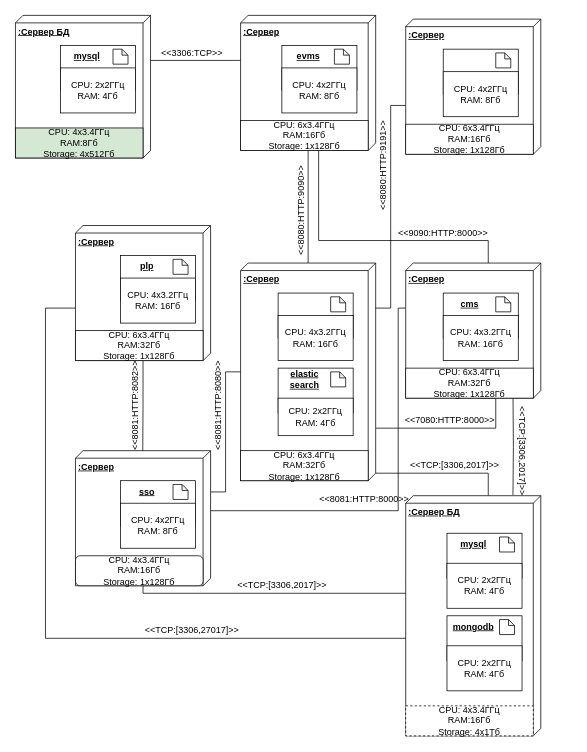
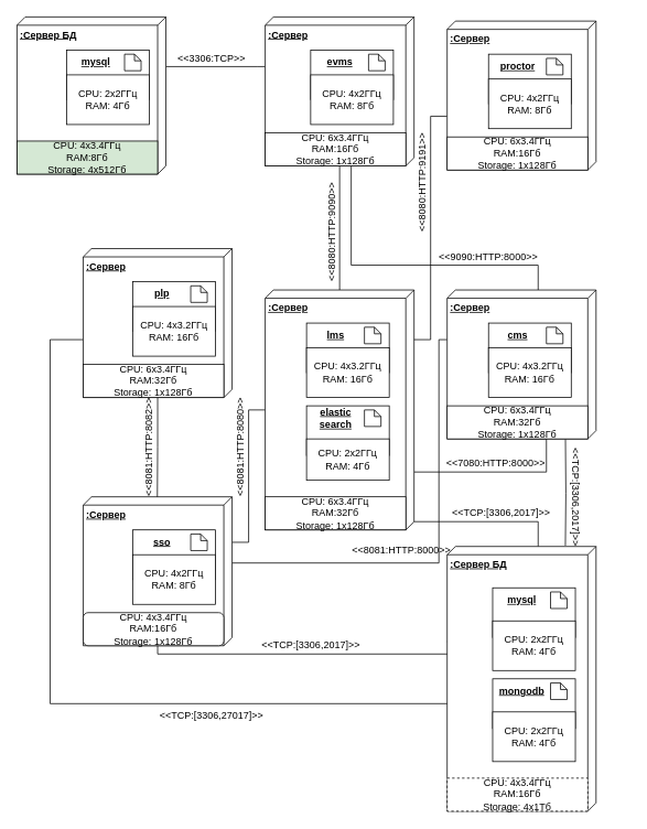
+ <mxCell id="54" value="proctor" style="text;html=1;align=center;verticalAlign=middle;resizable=0;points=[];autosize=1;fontStyle=5" vertex="1" parent="51"><mxGeometry x="5" y="5" width="60" height="20" as="geometry" /></mxCell>
+ <mxCell id="32" value="lms" style="text;html=1;align=center;verticalAlign=middle;resizable=0;points=[];autosize=1;fontStyle=5" vertex="1" parent="29"><mxGeometry x="15" y="5" width="40" height="20" as="geometry" /></mxCell>
- <mxCell id="64" value="&amp;lt;&amp;lt;TCP:[3306,27017]&amp;gt;&amp;gt;" style="text;html=1;align=center;verticalAlign=middle;resizable=0;points=[];autosize=1;" vertex="1" parent="1"><mxGeometry x="185" y="830" width="140" height="20" as="geometry" /></mxCell>
+ <mxCell id="64" value="&amp;lt;&amp;lt;TCP:[3306,27017]&amp;gt;&amp;gt;" style="text;html=1;align=center;verticalAlign=middle;resizable=0;points=[];autosize=1;" vertex="1" parent="1"><mxGeometry x="185" y="855" width="140" height="20" as="geometry" /></mxCell>
